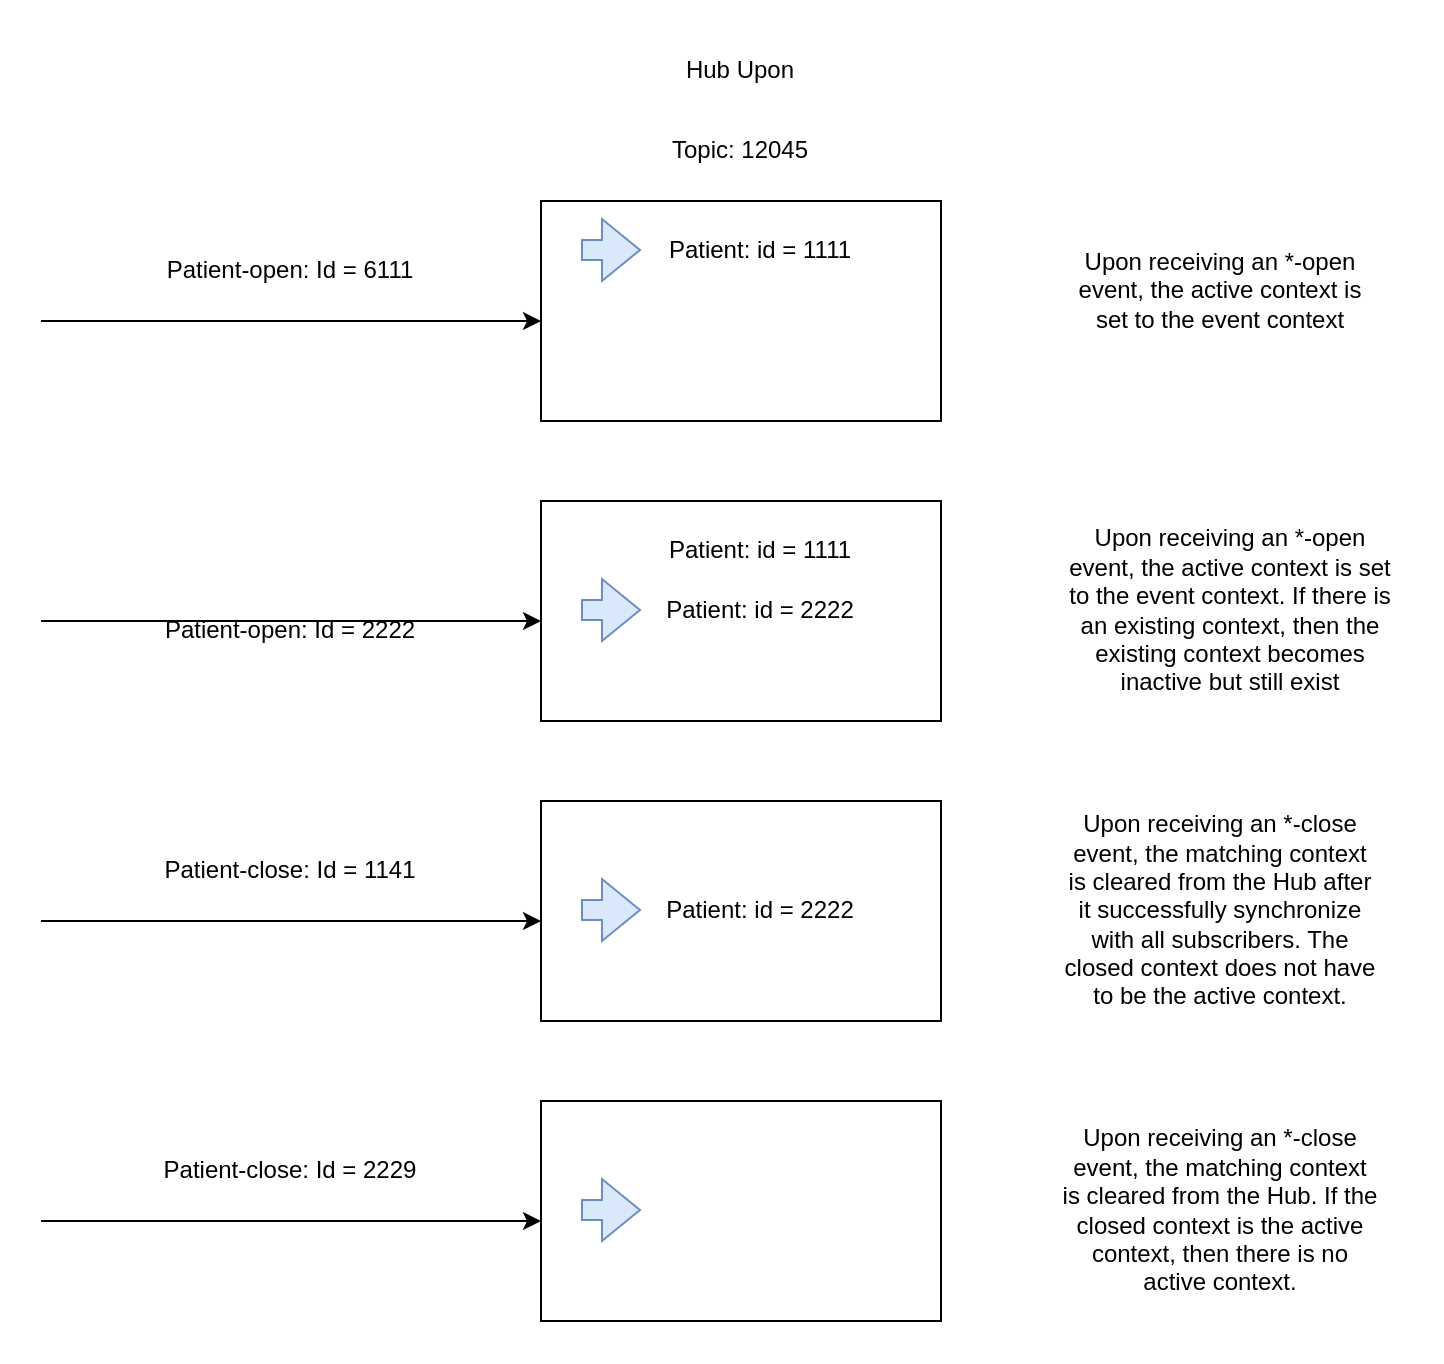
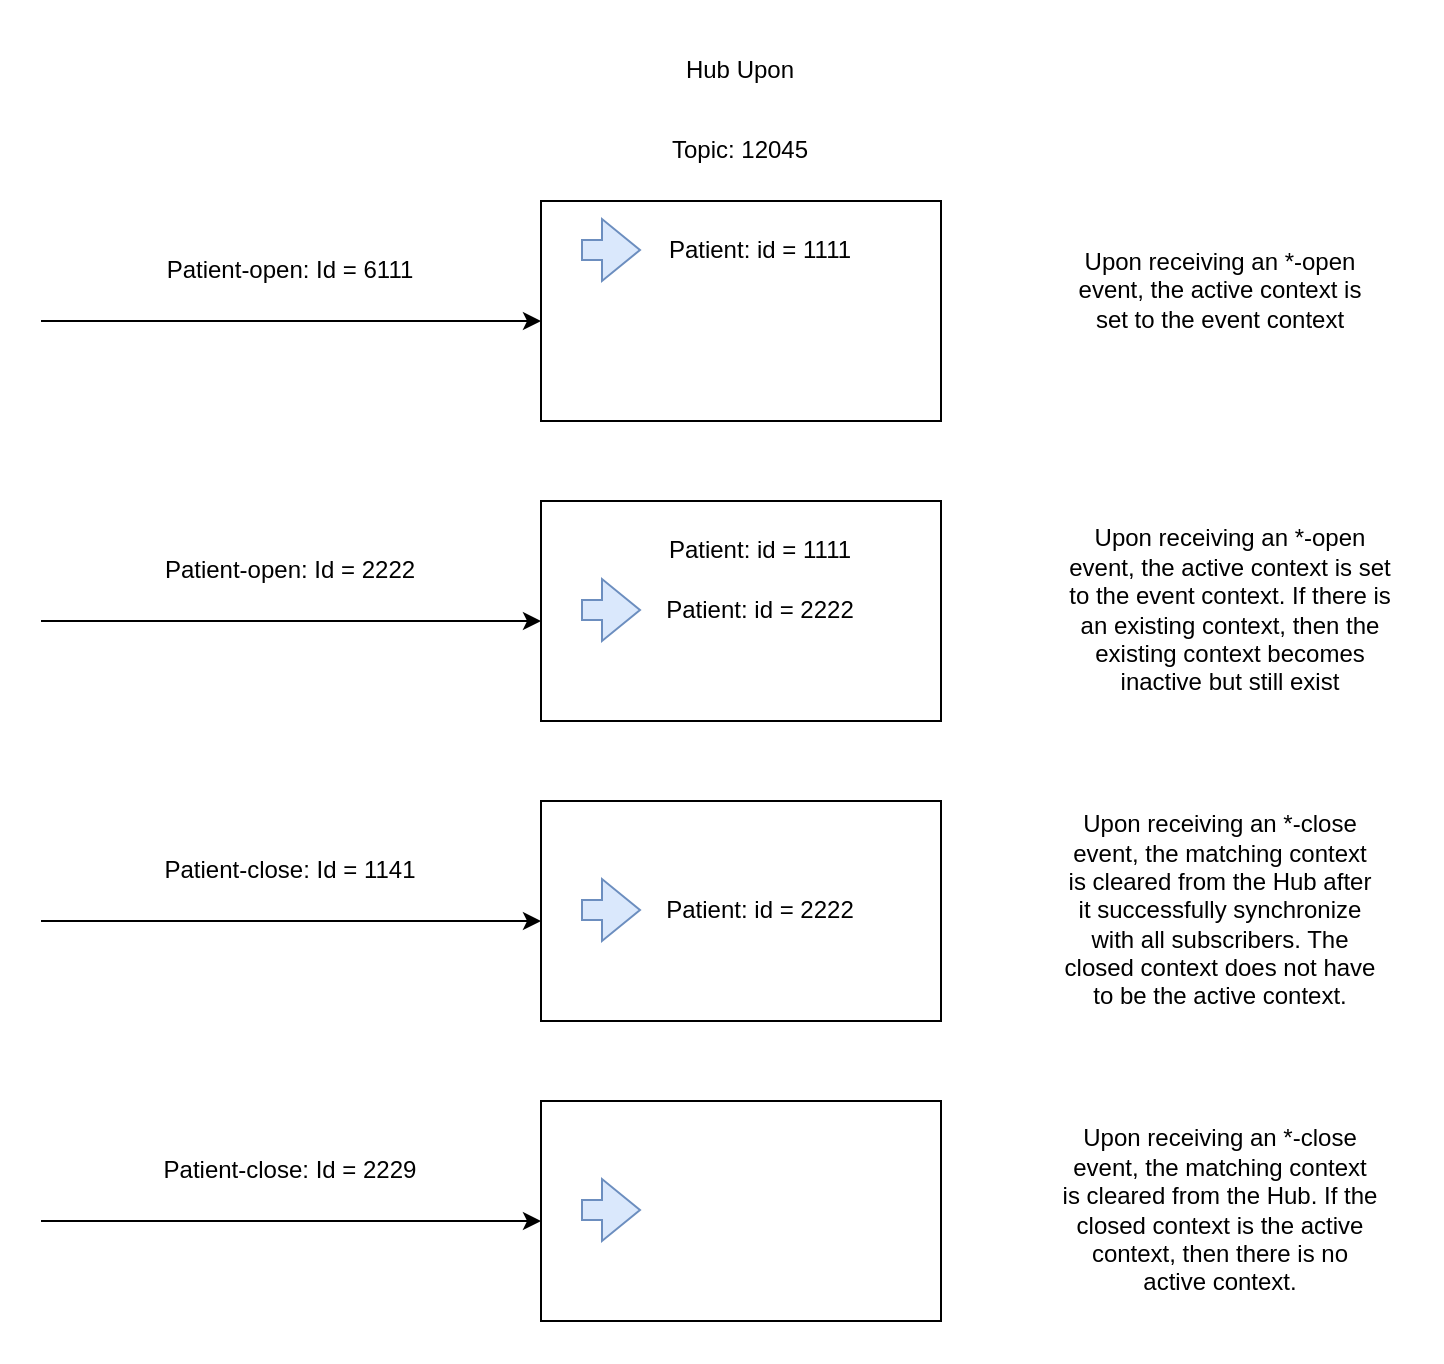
- <mxCell id="11" value="Patient-open: Id = 2222" style="text;html=1;strokeColor=none;fillColor=none;align=center;verticalAlign=middle;whiteSpace=wrap;rounded=0;" vertex="1" parent="1"><mxGeometry x="60" y="300" width="170" height="30" as="geometry" /></mxCell>
+ <mxCell id="11" value="Patient-open: Id = 2222" style="text;html=1;strokeColor=none;fillColor=none;align=center;verticalAlign=middle;whiteSpace=wrap;rounded=0;" vertex="1" parent="1"><mxGeometry x="60" y="270" width="170" height="30" as="geometry" /></mxCell>
